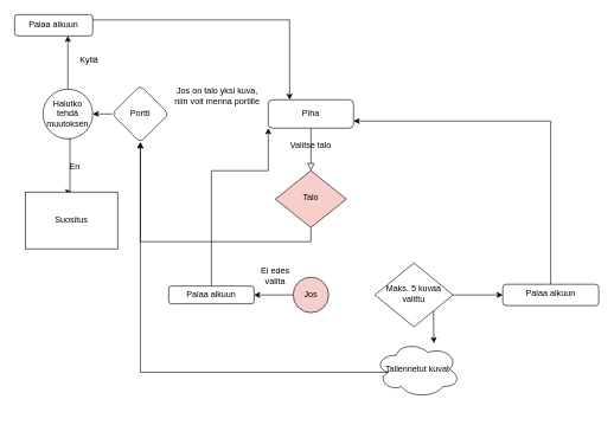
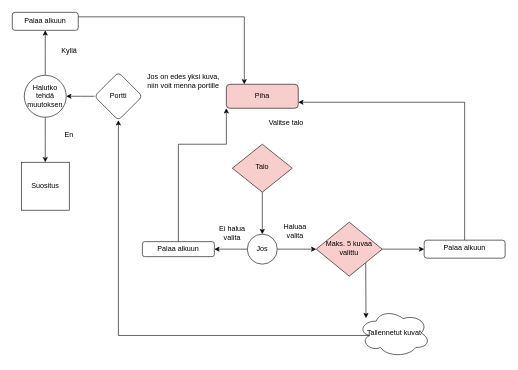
- <mxCell id="29" value="Kyllä" style="text;html=1;strokeColor=none;fillColor=none;align=center;verticalAlign=middle;whiteSpace=wrap;rounded=0;" vertex="1" parent="1"><mxGeometry x="95" y="70" width="60" height="30" as="geometry" /></mxCell>
+ <mxCell id="29" value="Kyllä" style="text;html=1;strokeColor=none;fillColor=none;align=center;verticalAlign=middle;whiteSpace=wrap;rounded=0;" vertex="1" parent="1"><mxGeometry x="85" y="70" width="60" height="30" as="geometry" /></mxCell>
- <mxCell id="23" value="Jos on talo yksi kuva, &lt;br&gt;niin voit menna portille" style="text;html=1;align=center;verticalAlign=middle;resizable=0;points=[];autosize=1;strokeColor=none;fillColor=none;" vertex="1" parent="1"><mxGeometry x="235" y="120" width="140" height="30" as="geometry" /></mxCell>
+ <mxCell id="23" value="Jos on edes yksi kuva, &lt;br&gt;niin voit menna portille" style="text;html=1;align=center;verticalAlign=middle;resizable=0;points=[];autosize=1;strokeColor=none;fillColor=none;" vertex="1" parent="1"><mxGeometry x="235" y="120" width="140" height="30" as="geometry" /></mxCell>
- <mxCell id="26" value="Halutko tehdä muutoksen" style="ellipse;whiteSpace=wrap;html=1;aspect=fixed;" vertex="1" parent="1"><mxGeometry x="60" y="125" width="70" height="70" as="geometry" /></mxCell>
+ <mxCell id="26" value="Halutko tehdä muutoksen" style="ellipse;whiteSpace=wrap;html=1;aspect=fixed;" vertex="1" parent="1"><mxGeometry x="40" y="125" width="70" height="70" as="geometry" /></mxCell>
- <mxCell id="3" value="Piha" style="rounded=1;whiteSpace=wrap;html=1;fontSize=12;glass=0;strokeWidth=1;shadow=0;" parent="1" vertex="1"><mxGeometry x="377" y="140" width="120" height="40" as="geometry" /></mxCell>
+ <mxCell id="3" value="Piha" style="rounded=1;whiteSpace=wrap;html=1;fontSize=12;glass=0;strokeWidth=1;shadow=0;fillColor=#f8cecc;" parent="1" vertex="1"><mxGeometry x="377" y="140" width="120" height="40" as="geometry" /></mxCell>
- <mxCell id="9" value="Valitse talo" style="text;html=1;strokeColor=none;fillColor=none;align=center;verticalAlign=middle;whiteSpace=wrap;rounded=0;" vertex="1" parent="1"><mxGeometry x="407" y="190" width="60" height="30" as="geometry" /></mxCell>
+ <mxCell id="9" value="Valitse talo" style="text;html=1;strokeColor=none;fillColor=none;align=center;verticalAlign=middle;whiteSpace=wrap;rounded=0;" vertex="1" parent="1"><mxGeometry x="447" y="190" width="60" height="30" as="geometry" /></mxCell>
- <mxCell id="2" value="" style="rounded=0;html=1;jettySize=auto;orthogonalLoop=1;fontSize=11;endArrow=block;endFill=0;endSize=8;strokeWidth=1;shadow=0;labelBackgroundColor=none;edgeStyle=orthogonalEdgeStyle;" parent="1" source="3" target="5" edge="1"><mxGeometry relative="1" as="geometry" /></mxCell>
- <mxCell id="31" value="En" style="text;html=1;strokeColor=none;fillColor=none;align=center;verticalAlign=middle;whiteSpace=wrap;rounded=0;" vertex="1" parent="1"><mxGeometry x="75" y="220" width="60" height="30" as="geometry" /></mxCell>
+ <mxCell id="31" value="En" style="text;html=1;strokeColor=none;fillColor=none;align=center;verticalAlign=middle;whiteSpace=wrap;rounded=0;" vertex="1" parent="1"><mxGeometry x="85" y="210" width="60" height="30" as="geometry" /></mxCell>
- <mxCell id="30" value="Suositus" style="whiteSpace=wrap;html=1;aspect=fixed;" vertex="1" parent="1"><mxGeometry x="35" y="270" width="130" height="80" as="geometry" /></mxCell>
+ <mxCell id="30" value="Suositus" style="whiteSpace=wrap;html=1;aspect=fixed;" vertex="1" parent="1"><mxGeometry x="35" y="270" width="80" height="80" as="geometry" /></mxCell>
- <mxCell id="4" style="edgeStyle=orthogonalEdgeStyle;rounded=0;orthogonalLoop=1;jettySize=auto;html=1;exitX=0.5;exitY=1;exitDx=0;exitDy=0;" edge="1" parent="1" source="5" target="22"><mxGeometry relative="1" as="geometry" /></mxCell>
+ <mxCell id="4" style="edgeStyle=orthogonalEdgeStyle;rounded=0;orthogonalLoop=1;jettySize=auto;html=1;exitX=0.5;exitY=1;exitDx=0;exitDy=0;" edge="1" parent="1" source="5" target="12"><mxGeometry relative="1" as="geometry" /></mxCell>
+ <mxCell id="13" value="Haluaa valita" style="text;html=1;strokeColor=none;fillColor=none;align=center;verticalAlign=middle;whiteSpace=wrap;rounded=0;" vertex="1" parent="1"><mxGeometry x="462" y="370" width="60" height="30" as="geometry" /></mxCell>
- <mxCell id="16" value="Ei edes valita" style="text;html=1;strokeColor=none;fillColor=none;align=center;verticalAlign=middle;whiteSpace=wrap;rounded=0;" vertex="1" parent="1"><mxGeometry x="357" y="372.5" width="60" height="30" as="geometry" /></mxCell>
+ <mxCell id="16" value="Ei halua valita" style="text;html=1;strokeColor=none;fillColor=none;align=center;verticalAlign=middle;whiteSpace=wrap;rounded=0;" vertex="1" parent="1"><mxGeometry x="357" y="372.5" width="60" height="30" as="geometry" /></mxCell>
- <mxCell id="12" value="Jos" style="ellipse;whiteSpace=wrap;html=1;aspect=fixed;fillColor=#f8cecc;" vertex="1" parent="1"><mxGeometry x="412" y="390" width="50" height="50" as="geometry" /></mxCell>
+ <mxCell id="12" value="Jos" style="ellipse;whiteSpace=wrap;html=1;aspect=fixed;" vertex="1" parent="1"><mxGeometry x="412" y="390" width="50" height="50" as="geometry" /></mxCell>
+ <mxCell id="10" style="edgeStyle=orthogonalEdgeStyle;rounded=0;orthogonalLoop=1;jettySize=auto;html=1;exitX=1;exitY=0.5;exitDx=0;exitDy=0;" edge="1" parent="1" source="12" target="8"><mxGeometry relative="1" as="geometry" /></mxCell>
- <mxCell id="8" value="Maks. 5 kuvaa valittu" style="rhombus;whiteSpace=wrap;html=1;shadow=0;fontFamily=Helvetica;fontSize=12;align=center;strokeWidth=1;spacing=6;spacingTop=-4;" parent="1" vertex="1"><mxGeometry x="527" y="370" width="110" height="90" as="geometry" /></mxCell>
+ <mxCell id="8" value="Maks. 5 kuvaa valittu" style="rhombus;whiteSpace=wrap;html=1;shadow=0;fontFamily=Helvetica;fontSize=12;align=center;strokeWidth=1;spacing=6;spacingTop=-4;fillColor=#f8cecc;" parent="1" vertex="1"><mxGeometry x="527" y="370" width="110" height="90" as="geometry" /></mxCell>
- <mxCell id="20" value="Tallennetut kuvat" style="ellipse;shape=cloud;whiteSpace=wrap;html=1;" vertex="1" parent="1"><mxGeometry x="527" y="480" width="120" height="80" as="geometry" /></mxCell>
+ <mxCell id="20" value="Tallennetut kuvat" style="ellipse;shape=cloud;whiteSpace=wrap;html=1;" vertex="1" parent="1"><mxGeometry x="597" y="515" width="120" height="80" as="geometry" /></mxCell>
